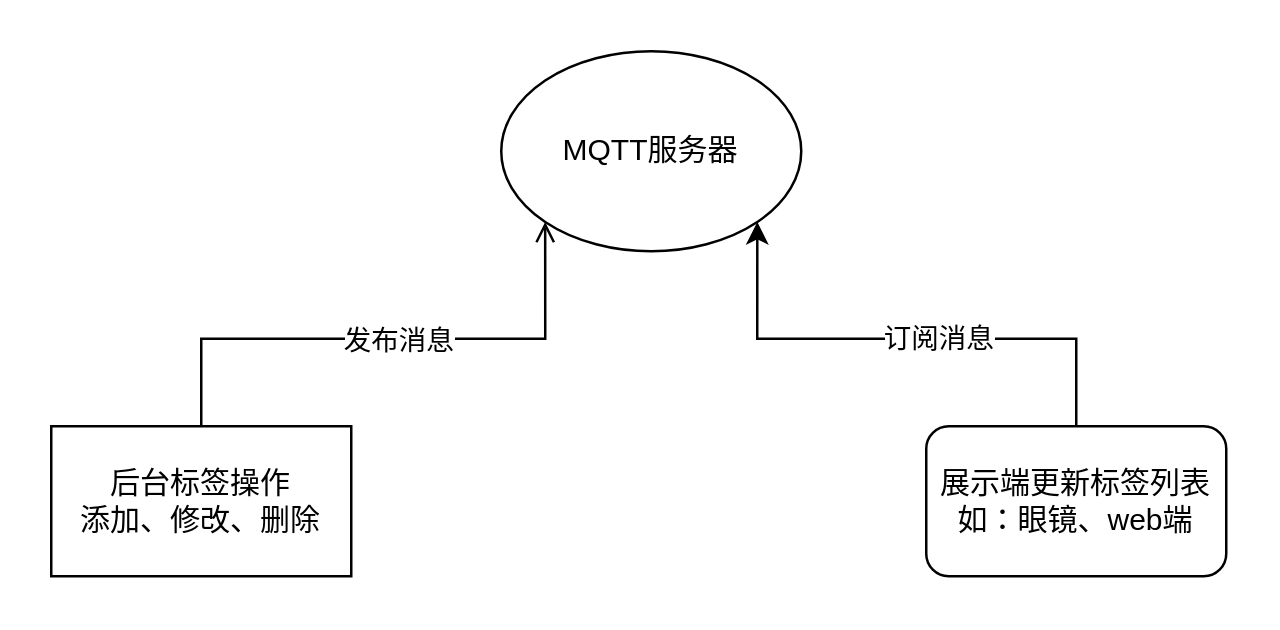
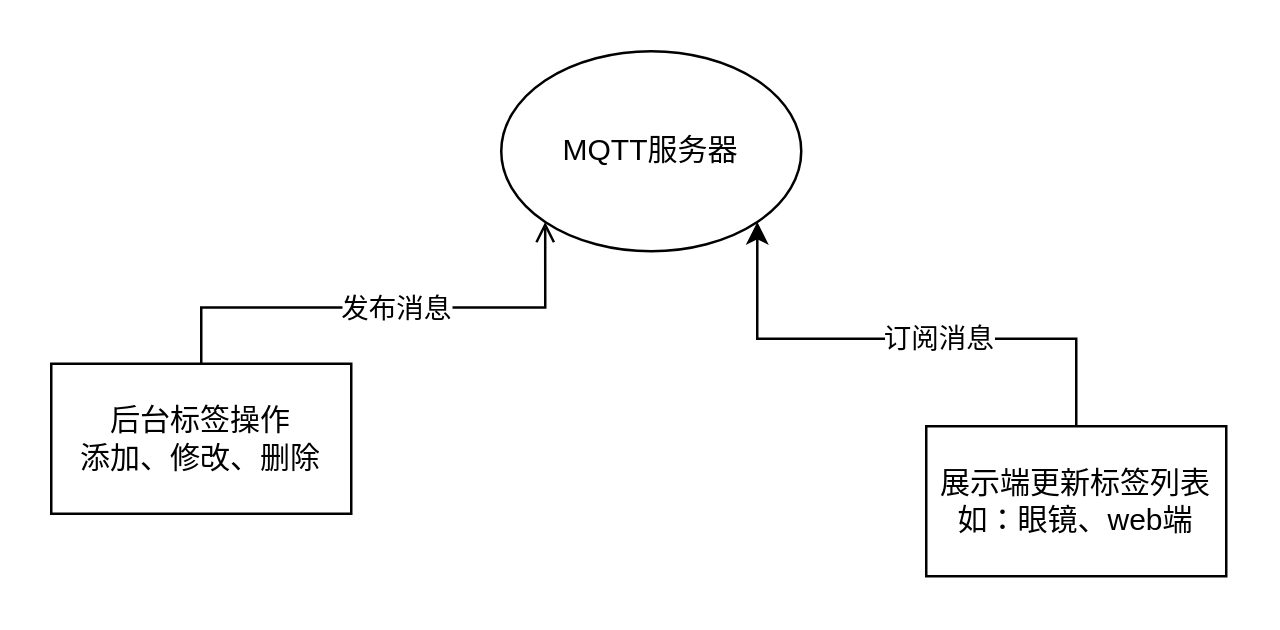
- <mxCell id="5" value="后台标签操作&lt;br&gt;添加、修改、删除" style="rounded=0;whiteSpace=wrap;html=1;" vertex="1" parent="1"><mxGeometry x="20" y="170" width="120" height="60" as="geometry" /></mxCell>
+ <mxCell id="5" value="后台标签操作&lt;br&gt;添加、修改、删除" style="rounded=0;whiteSpace=wrap;html=1;" vertex="1" parent="1"><mxGeometry x="20" y="145" width="120" height="60" as="geometry" /></mxCell>
- <mxCell id="8" value="展示端更新标签列表&lt;br&gt;如：眼镜、web端" style="whiteSpace=wrap;html=1;rounded=1;" vertex="1" parent="1"><mxGeometry x="370" y="170" width="120" height="60" as="geometry" /></mxCell>
+ <mxCell id="8" value="展示端更新标签列表&lt;br&gt;如：眼镜、web端" style="rounded=0;whiteSpace=wrap;html=1;" vertex="1" parent="1"><mxGeometry x="370" y="170" width="120" height="60" as="geometry" /></mxCell>
